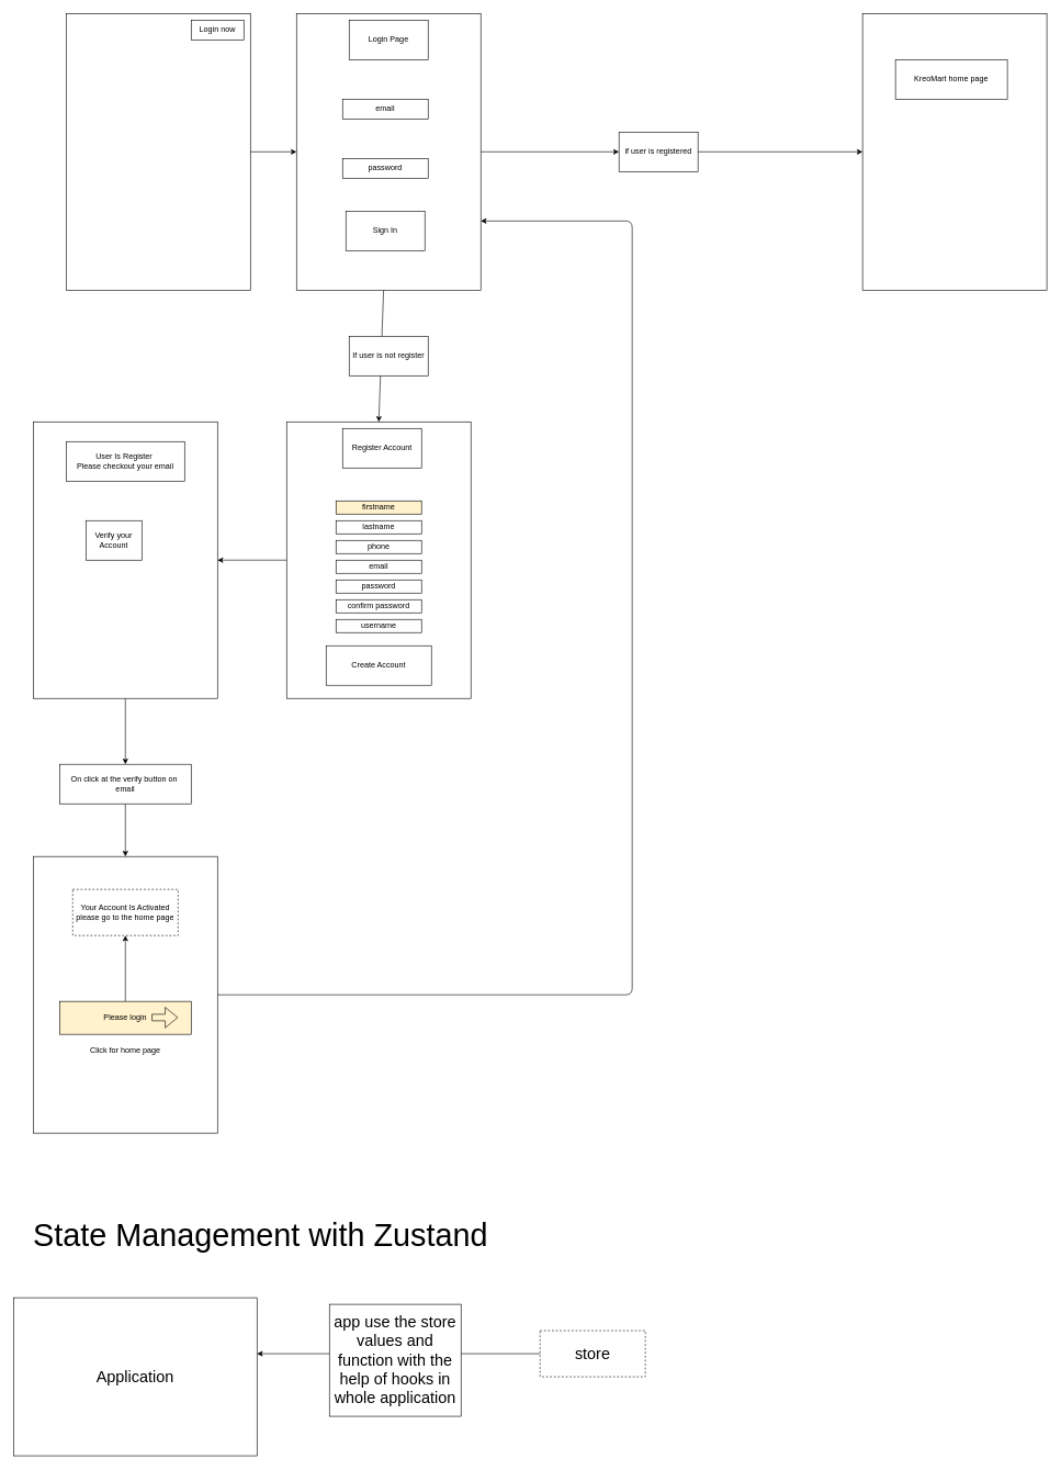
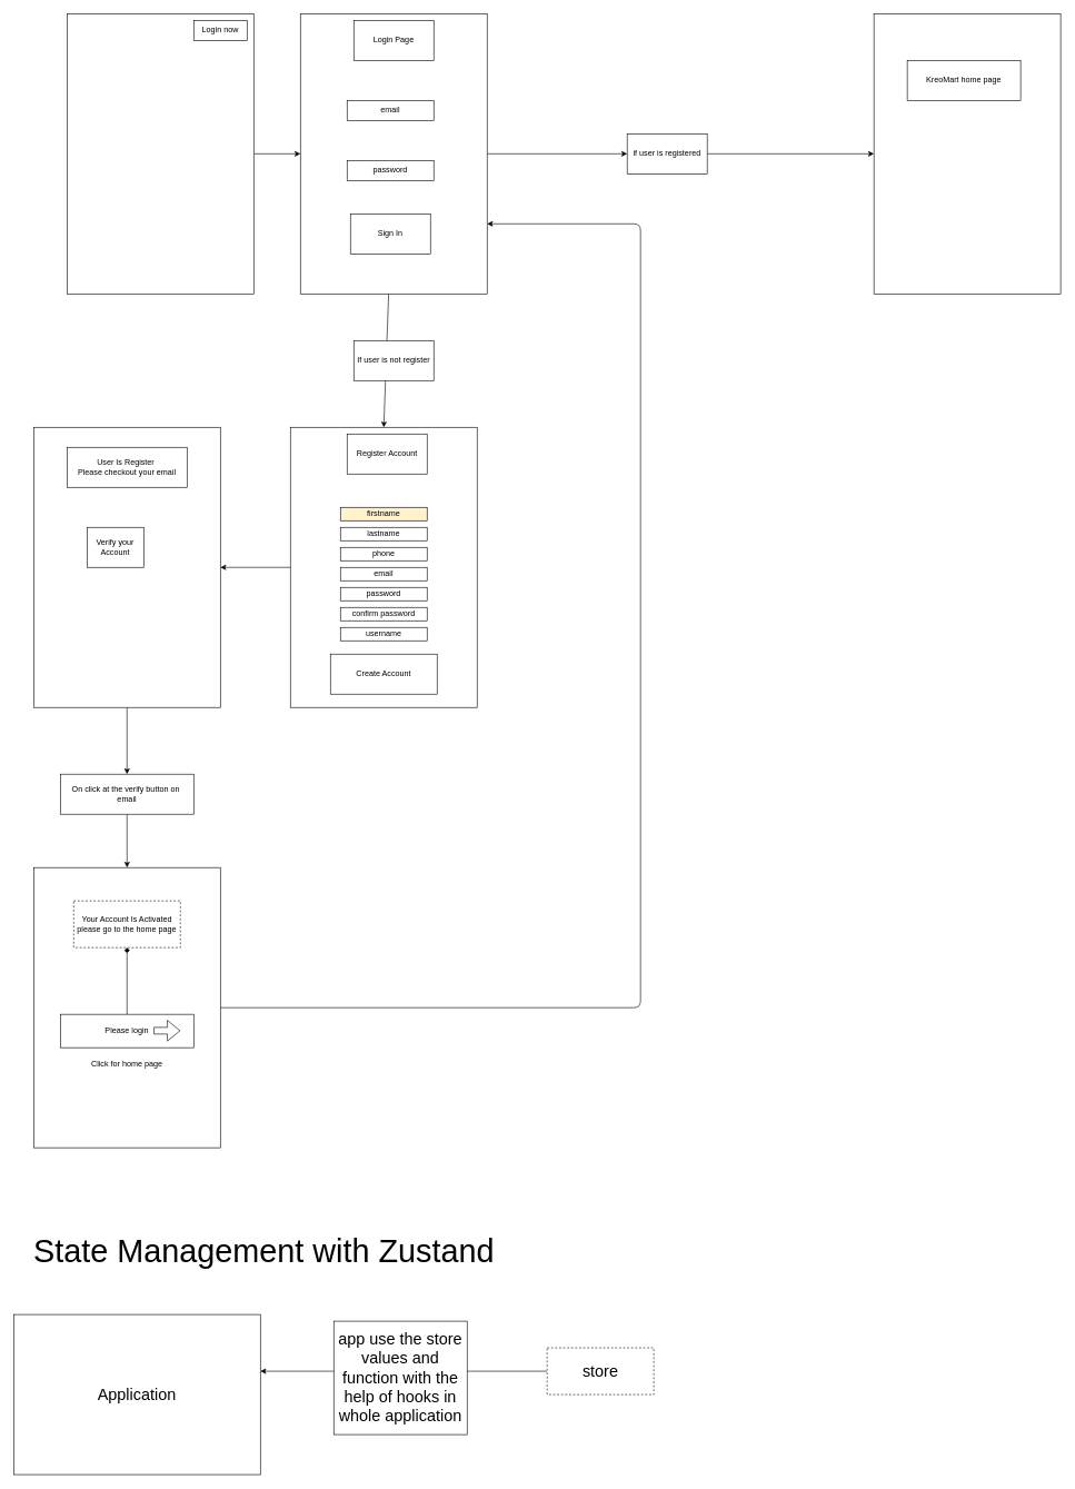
- <mxCell id="33" value="" style="edgeStyle=none;html=1;" parent="1" source="34" target="32" edge="1"><mxGeometry relative="1" as="geometry" /></mxCell>
+ <mxCell id="33" value="" style="edgeStyle=none;html=1;endArrow=diamond;" parent="1" source="34" target="32" edge="1"><mxGeometry relative="1" as="geometry" /></mxCell>
- <mxCell id="34" value="Please login" style="rounded=0;whiteSpace=wrap;html=1;fillColor=#fff2cc;" parent="1" vertex="1"><mxGeometry x="90" y="1520" width="200" height="50" as="geometry" /></mxCell>
+ <mxCell id="34" value="Please login" style="rounded=0;whiteSpace=wrap;html=1;" parent="1" vertex="1"><mxGeometry x="90" y="1520" width="200" height="50" as="geometry" /></mxCell>
